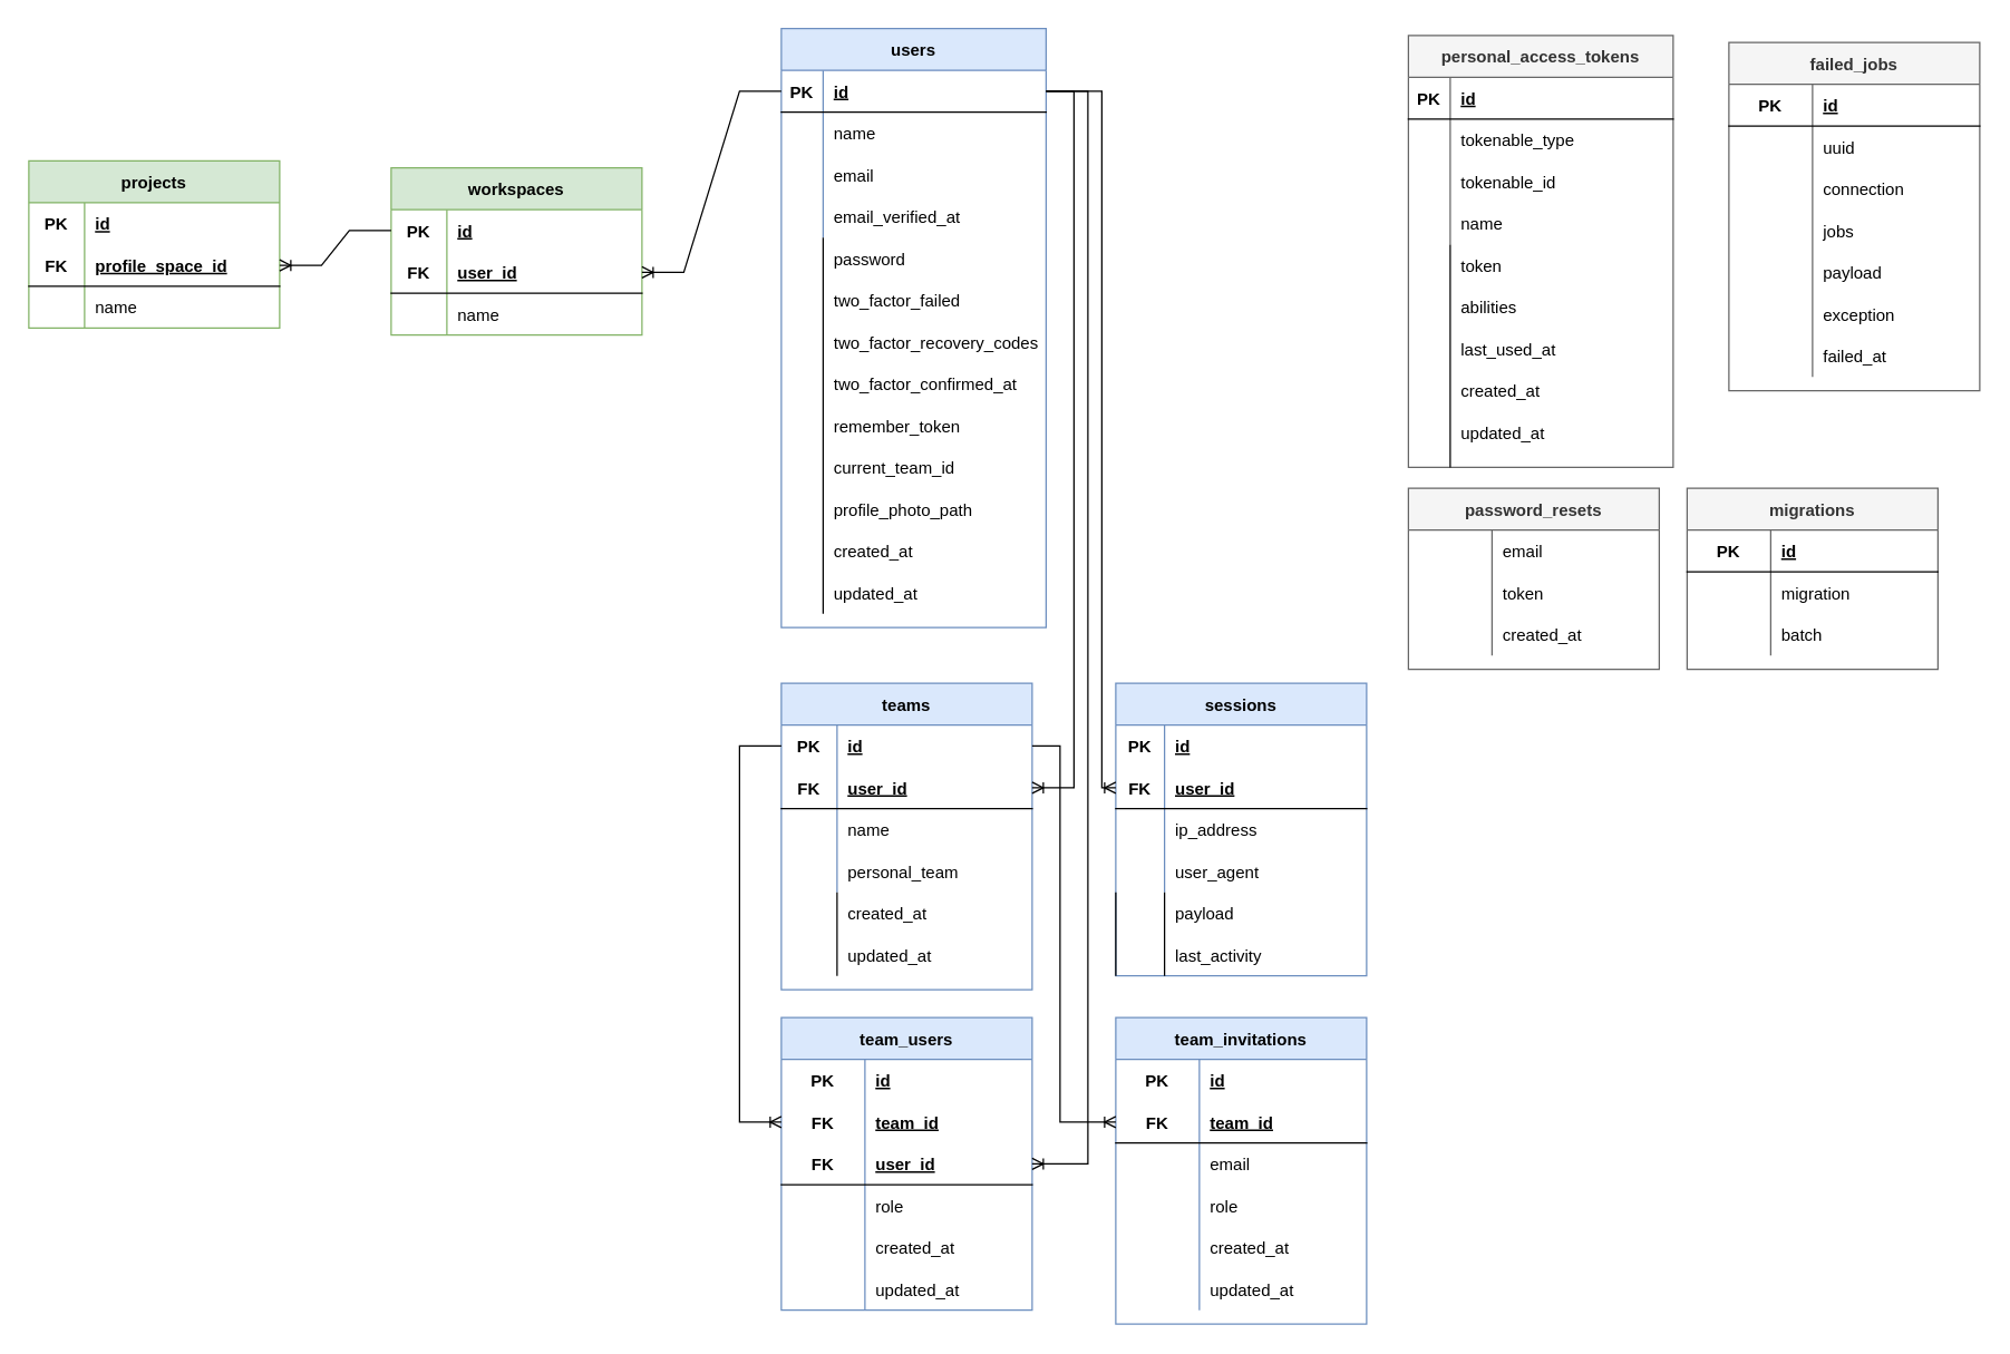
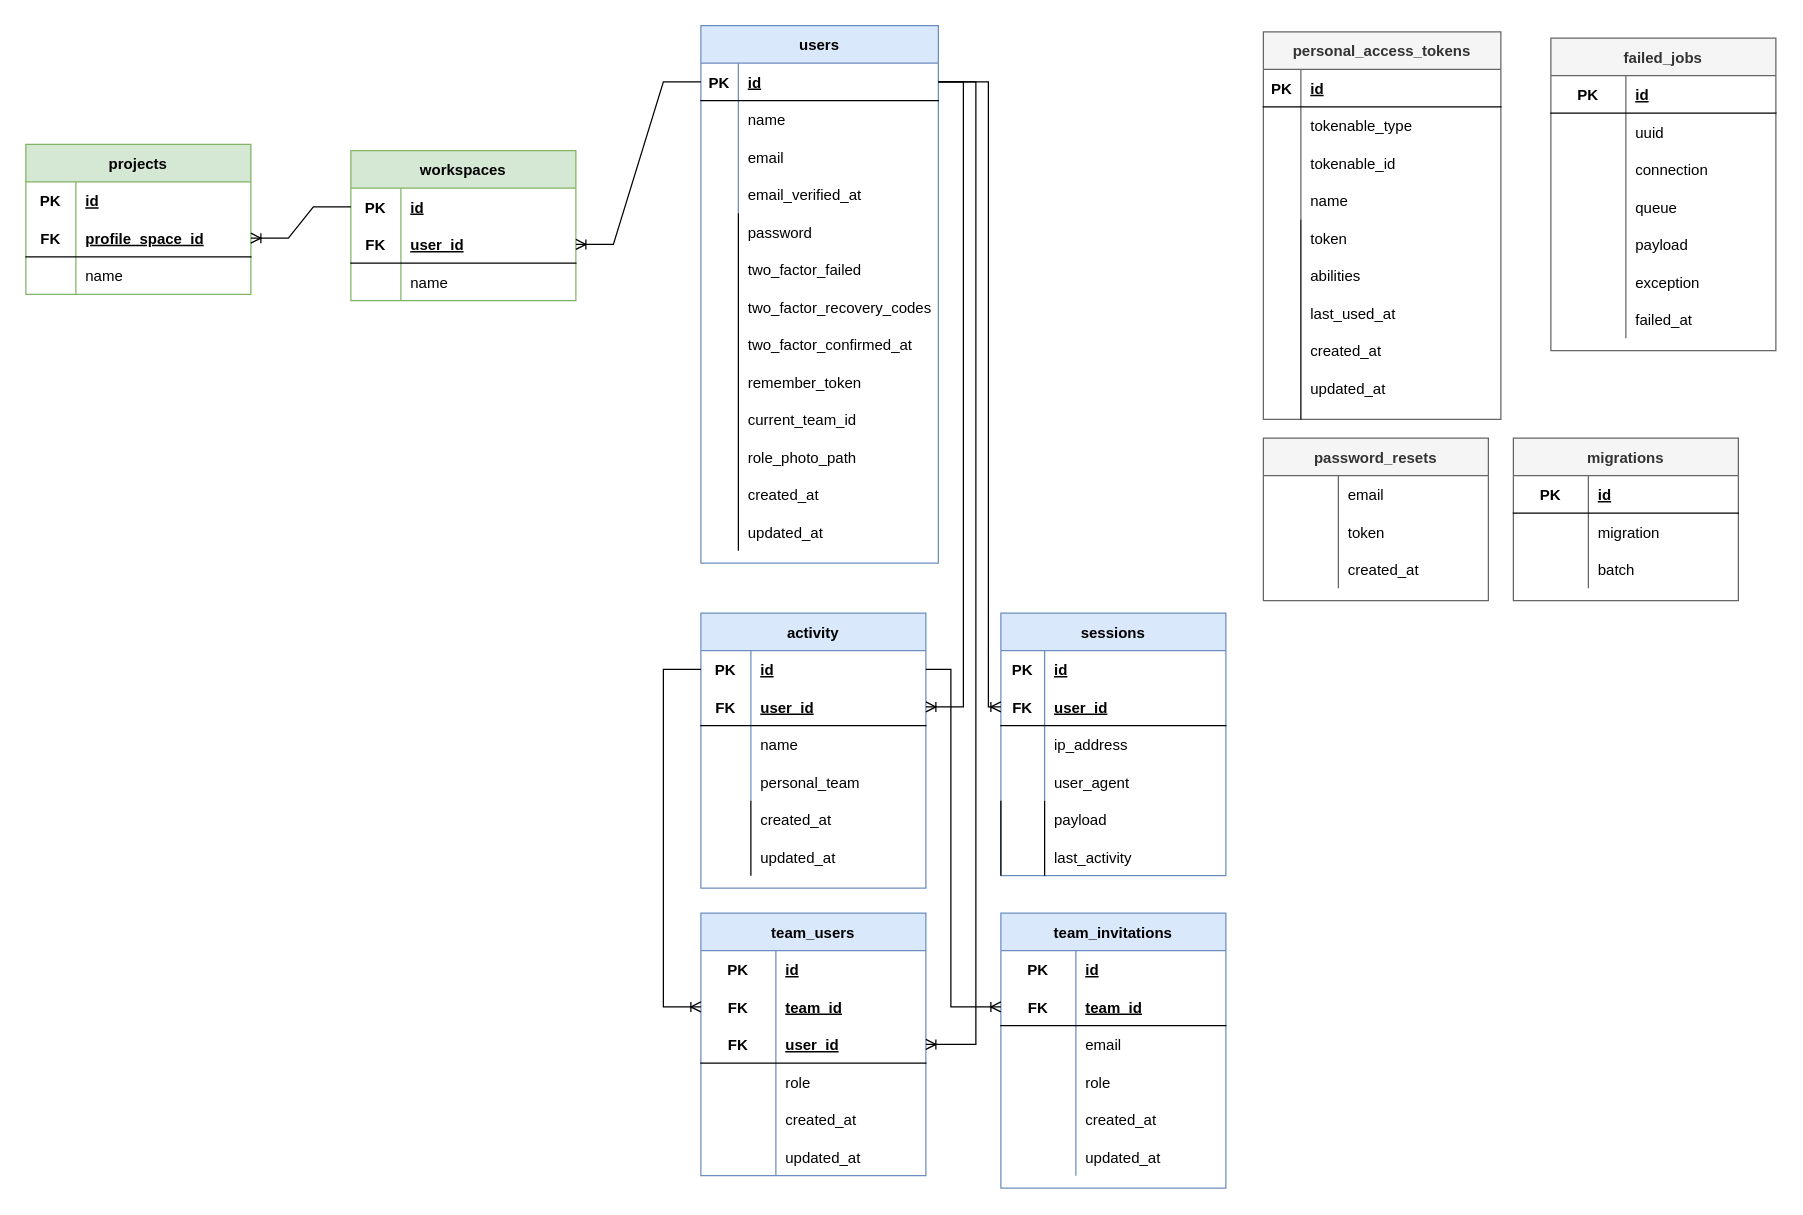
- <mxCell id="124" value="jobs" style="shape=partialRectangle;connectable=0;fillColor=none;top=0;left=0;bottom=0;right=0;align=left;spacingLeft=6;overflow=hidden;" parent="122" vertex="1"><mxGeometry x="60" width="120" height="30" as="geometry"><mxRectangle width="120" height="30" as="alternateBounds" /></mxGeometry></mxCell>
+ <mxCell id="124" value="queue" style="shape=partialRectangle;connectable=0;fillColor=none;top=0;left=0;bottom=0;right=0;align=left;spacingLeft=6;overflow=hidden;" parent="122" vertex="1"><mxGeometry x="60" width="120" height="30" as="geometry"><mxRectangle width="120" height="30" as="alternateBounds" /></mxGeometry></mxCell>
- <mxCell id="22" value="profile_photo_path" style="shape=partialRectangle;connectable=0;fillColor=none;top=0;left=0;bottom=0;right=0;align=left;spacingLeft=6;overflow=hidden;" parent="1" vertex="1"><mxGeometry x="590" y="350" width="150" height="30" as="geometry"><mxRectangle width="150" height="30" as="alternateBounds" /></mxGeometry></mxCell>
+ <mxCell id="22" value="role_photo_path" style="shape=partialRectangle;connectable=0;fillColor=none;top=0;left=0;bottom=0;right=0;align=left;spacingLeft=6;overflow=hidden;" parent="1" vertex="1"><mxGeometry x="590" y="350" width="150" height="30" as="geometry"><mxRectangle width="150" height="30" as="alternateBounds" /></mxGeometry></mxCell>
- <mxCell id="25" value="teams" style="shape=table;startSize=30;container=1;collapsible=1;childLayout=tableLayout;fixedRows=1;rowLines=0;fontStyle=1;align=center;resizeLast=1;fillColor=#dae8fc;strokeColor=#6c8ebf;" parent="1" vertex="1"><mxGeometry x="560" y="490" width="180" height="220" as="geometry" /></mxCell>
+ <mxCell id="25" value="activity" style="shape=table;startSize=30;container=1;collapsible=1;childLayout=tableLayout;fixedRows=1;rowLines=0;fontStyle=1;align=center;resizeLast=1;fillColor=#dae8fc;strokeColor=#6c8ebf;" parent="1" vertex="1"><mxGeometry x="560" y="490" width="180" height="220" as="geometry" /></mxCell>
